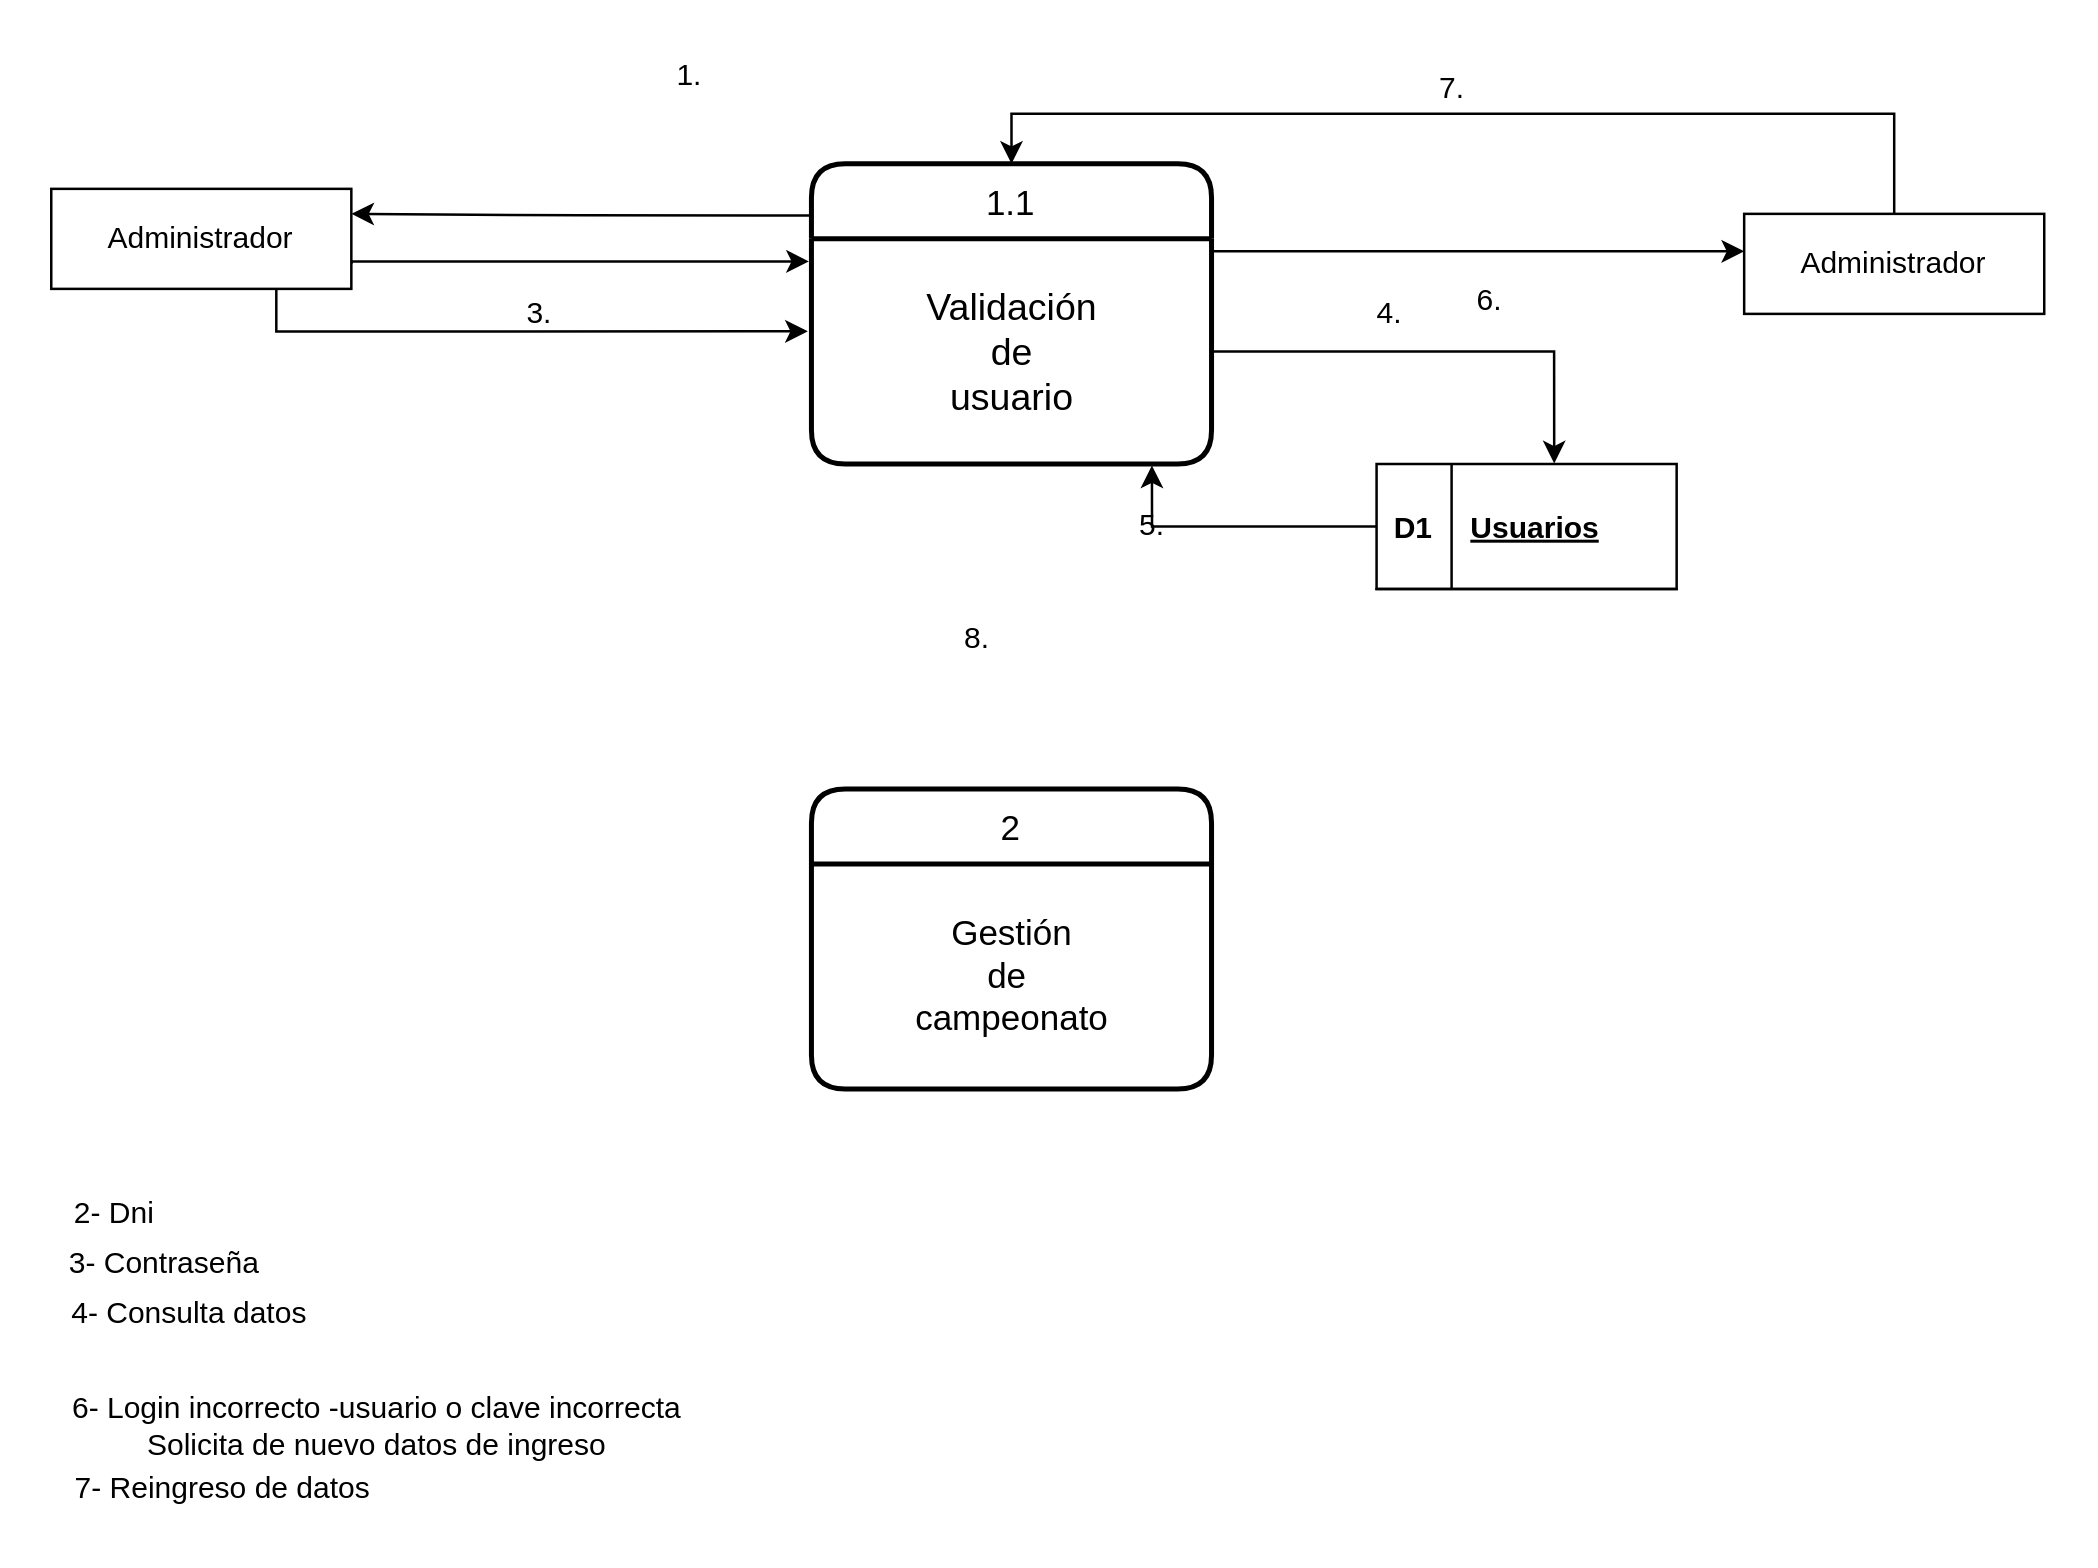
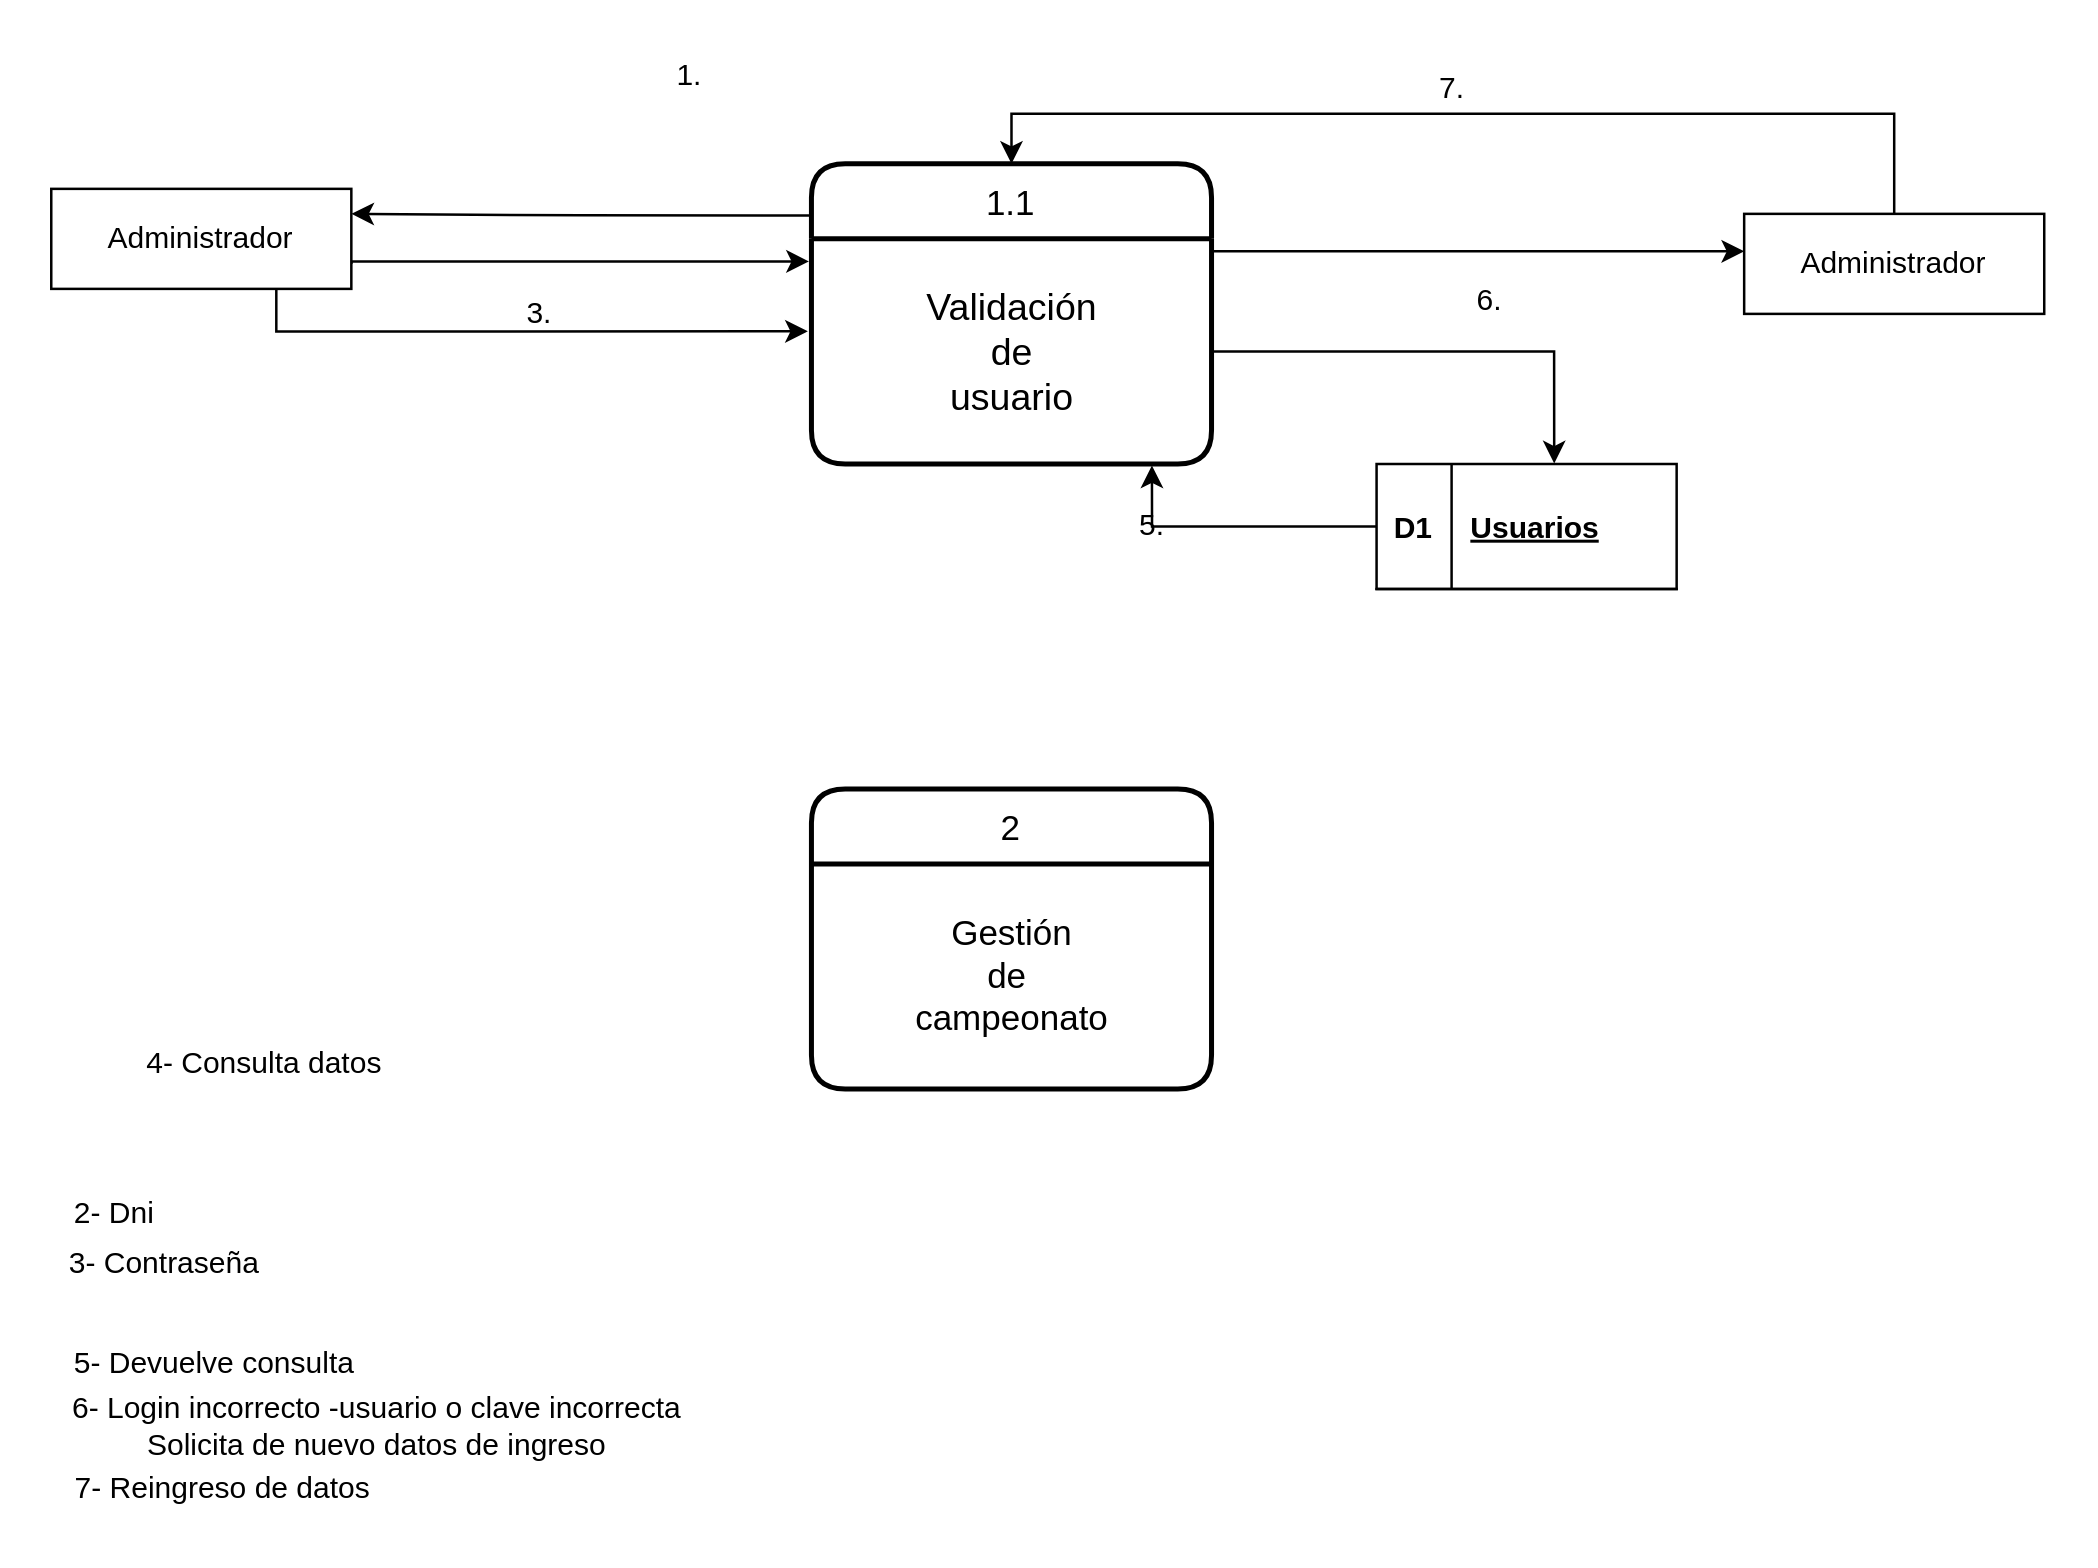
- <mxCell id="17" value="4." style="text;html=1;align=center;verticalAlign=middle;resizable=0;points=[];autosize=1;" vertex="1" parent="1"><mxGeometry x="540" y="115" width="30" height="20" as="geometry" /></mxCell>
- <mxCell id="21" value="8." style="text;html=1;align=center;verticalAlign=middle;resizable=0;points=[];autosize=1;" vertex="1" parent="1"><mxGeometry x="375" y="245" width="30" height="20" as="geometry" /></mxCell>
- <mxCell id="28" value="4- Consulta datos" style="text;html=1;align=center;verticalAlign=middle;resizable=0;points=[];autosize=1;" vertex="1" parent="1"><mxGeometry x="20" y="515" width="110" height="20" as="geometry" /></mxCell>
+ <mxCell id="28" value="4- Consulta datos" style="text;html=1;align=center;verticalAlign=middle;resizable=0;points=[];autosize=1;" vertex="1" parent="1"><mxGeometry x="50" y="415" width="110" height="20" as="geometry" /></mxCell>
+ <mxCell id="29" value="5- Devuelve consulta" style="text;html=1;align=center;verticalAlign=middle;resizable=0;points=[];autosize=1;" vertex="1" parent="1"><mxGeometry x="20" y="535" width="130" height="20" as="geometry" /></mxCell>
